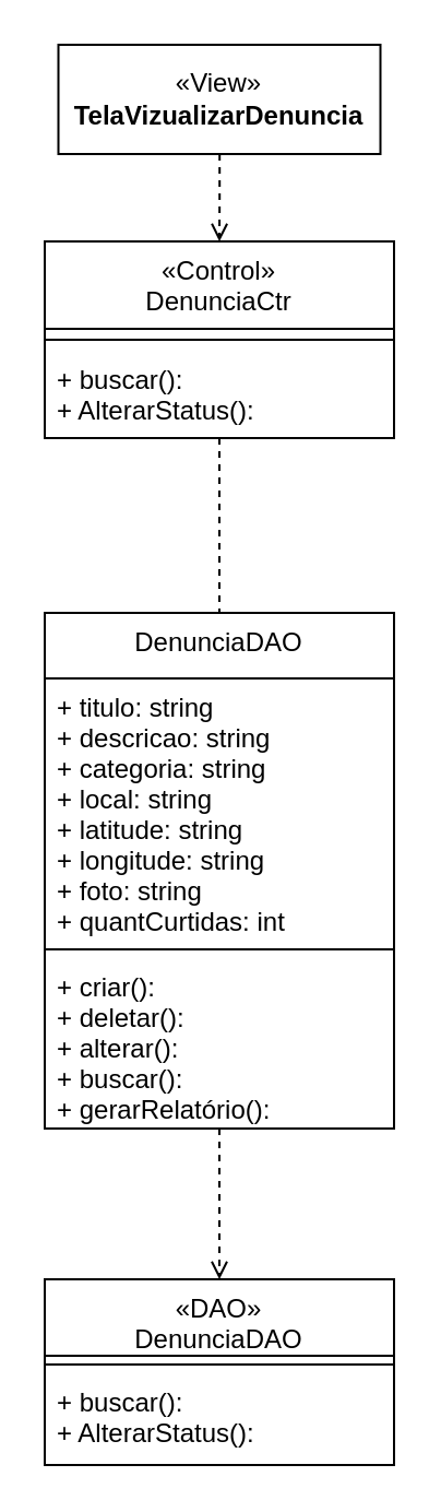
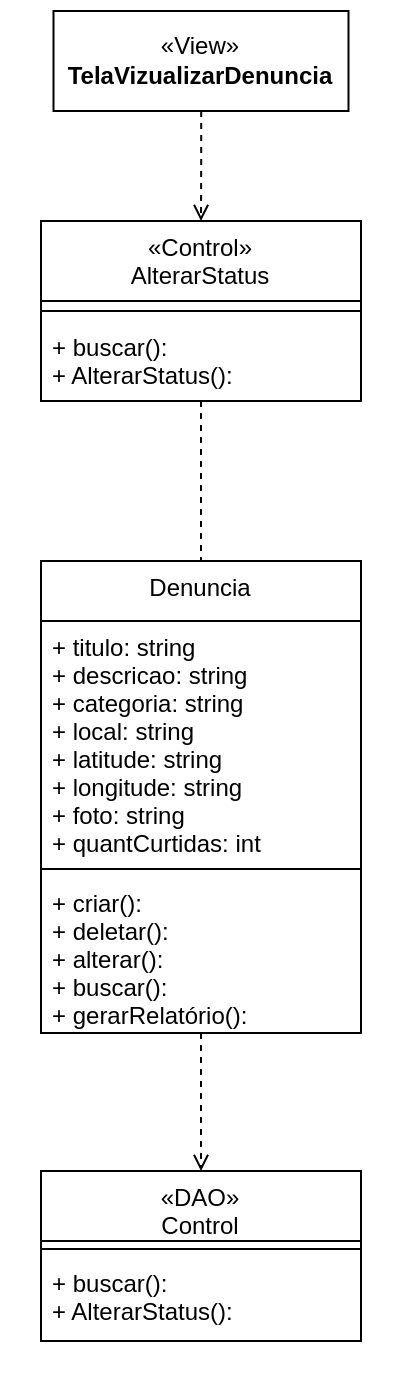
- <mxCell id="8" value="«View»&lt;br&gt;&lt;b&gt;TelaVizualizarDenuncia&lt;br&gt;&lt;/b&gt;" style="html=1;whiteSpace=wrap;" parent="1" vertex="1"><mxGeometry x="26.25" y="20" width="147.5" height="50" as="geometry" /></mxCell>
+ <mxCell id="8" value="«View»&lt;br&gt;&lt;b&gt;TelaVizualizarDenuncia&lt;br&gt;&lt;/b&gt;" style="html=1;whiteSpace=wrap;" parent="1" vertex="1"><mxGeometry x="26.25" y="5" width="147.5" height="50" as="geometry" /></mxCell>
- <mxCell id="10" value="«Control»&#10;DenunciaCtr" style="swimlane;fontStyle=0;align=center;verticalAlign=top;childLayout=stackLayout;horizontal=1;startSize=40;horizontalStack=0;resizeParent=1;resizeLast=0;collapsible=1;marginBottom=0;rounded=0;shadow=0;strokeWidth=1;" parent="1" vertex="1"><mxGeometry x="20" y="110" width="160" height="90" as="geometry"><mxRectangle x="340" y="380" width="170" height="26" as="alternateBounds" /></mxGeometry></mxCell>
+ <mxCell id="10" value="«Control»&#10;AlterarStatus" style="swimlane;fontStyle=0;align=center;verticalAlign=top;childLayout=stackLayout;horizontal=1;startSize=40;horizontalStack=0;resizeParent=1;resizeLast=0;collapsible=1;marginBottom=0;rounded=0;shadow=0;strokeWidth=1;" parent="1" vertex="1"><mxGeometry x="20" y="110" width="160" height="90" as="geometry"><mxRectangle x="340" y="380" width="170" height="26" as="alternateBounds" /></mxGeometry></mxCell>
- <mxCell id="2" value="DenunciaDAO" style="swimlane;fontStyle=0;align=center;verticalAlign=top;childLayout=stackLayout;horizontal=1;startSize=30;horizontalStack=0;resizeParent=1;resizeLast=0;collapsible=1;marginBottom=0;rounded=0;shadow=0;strokeWidth=1;" parent="1" vertex="1"><mxGeometry x="20" y="280" width="160" height="236" as="geometry"><mxRectangle x="340" y="380" width="170" height="26" as="alternateBounds" /></mxGeometry></mxCell>
+ <mxCell id="2" value="Denuncia" style="swimlane;fontStyle=0;align=center;verticalAlign=top;childLayout=stackLayout;horizontal=1;startSize=30;horizontalStack=0;resizeParent=1;resizeLast=0;collapsible=1;marginBottom=0;rounded=0;shadow=0;strokeWidth=1;" parent="1" vertex="1"><mxGeometry x="20" y="280" width="160" height="236" as="geometry"><mxRectangle x="340" y="380" width="170" height="26" as="alternateBounds" /></mxGeometry></mxCell>
- <mxCell id="13" value="«DAO»&#10;DenunciaDAO&#10;" style="swimlane;fontStyle=0;align=center;verticalAlign=top;childLayout=stackLayout;horizontal=1;startSize=35;horizontalStack=0;resizeParent=1;resizeLast=0;collapsible=1;marginBottom=0;rounded=0;shadow=0;strokeWidth=1;" parent="1" vertex="1"><mxGeometry x="20" y="585" width="160" height="85" as="geometry"><mxRectangle x="340" y="380" width="170" height="26" as="alternateBounds" /></mxGeometry></mxCell>
+ <mxCell id="13" value="«DAO»&#10;Control&#10;" style="swimlane;fontStyle=0;align=center;verticalAlign=top;childLayout=stackLayout;horizontal=1;startSize=35;horizontalStack=0;resizeParent=1;resizeLast=0;collapsible=1;marginBottom=0;rounded=0;shadow=0;strokeWidth=1;" parent="1" vertex="1"><mxGeometry x="20" y="585" width="160" height="85" as="geometry"><mxRectangle x="340" y="380" width="170" height="26" as="alternateBounds" /></mxGeometry></mxCell>
